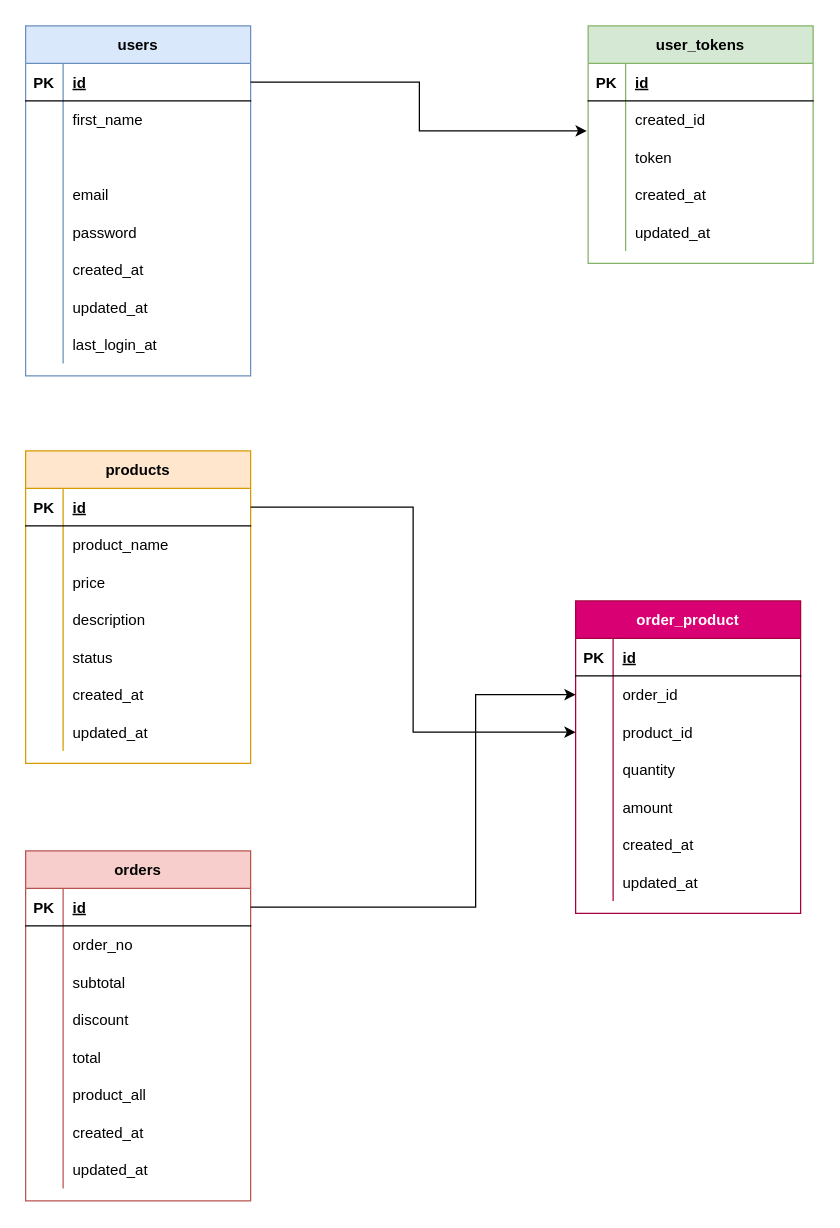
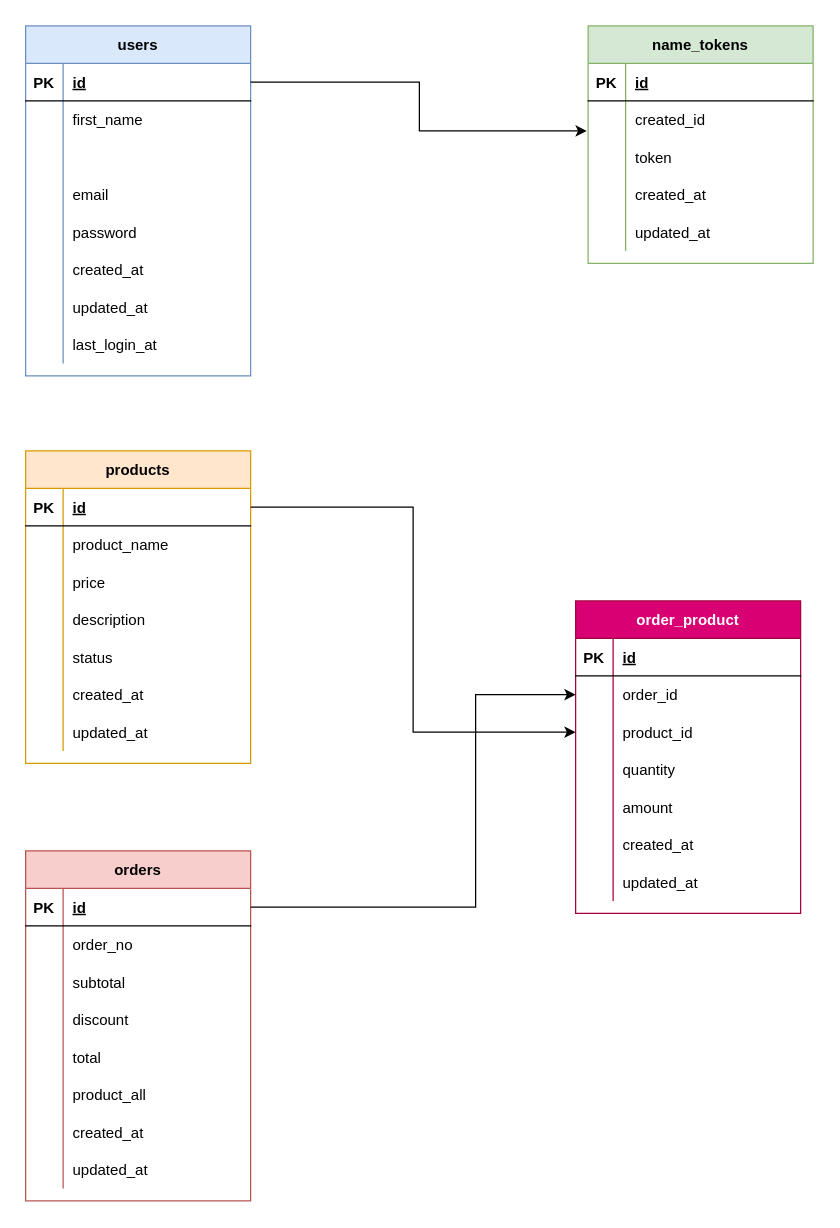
- <mxCell id="26" value="user_tokens" style="shape=table;startSize=30;container=1;collapsible=1;childLayout=tableLayout;fixedRows=1;rowLines=0;fontStyle=1;align=center;resizeLast=1;fillColor=#d5e8d4;strokeColor=#82b366;" vertex="1" parent="1"><mxGeometry x="470" y="20" width="180" height="190" as="geometry" /></mxCell>
+ <mxCell id="26" value="name_tokens" style="shape=table;startSize=30;container=1;collapsible=1;childLayout=tableLayout;fixedRows=1;rowLines=0;fontStyle=1;align=center;resizeLast=1;fillColor=#d5e8d4;strokeColor=#82b366;" vertex="1" parent="1"><mxGeometry x="470" y="20" width="180" height="190" as="geometry" /></mxCell>
